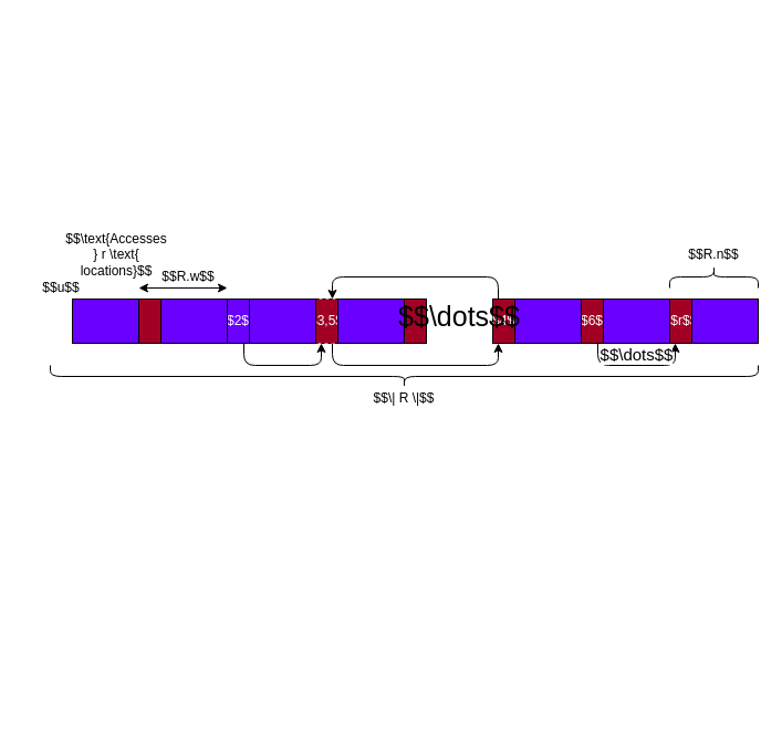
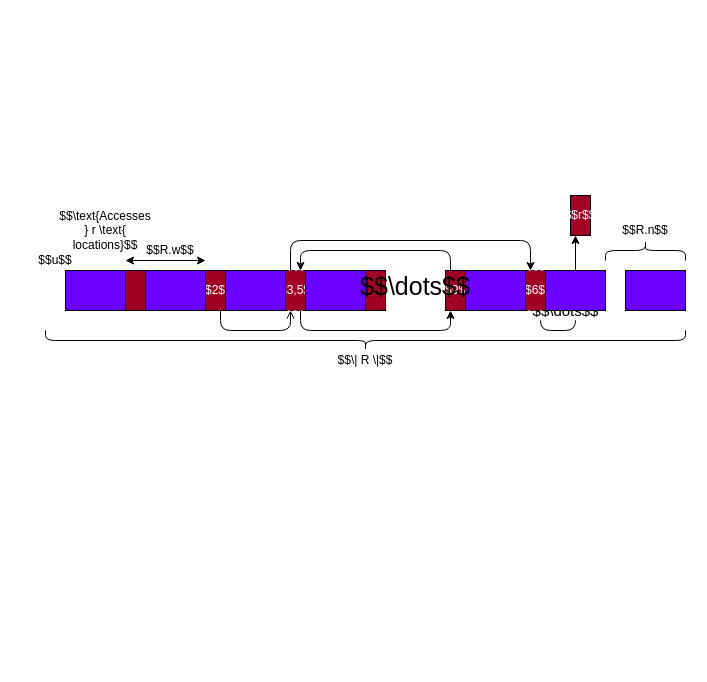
+ <mxCell id="7" style="edgeStyle=orthogonalEdgeStyle;rounded=1;orthogonalLoop=1;jettySize=auto;html=1;exitX=0.25;exitY=0;exitDx=0;exitDy=0;entryX=0.25;entryY=0;entryDx=0;entryDy=0;" edge="1" parent="1" source="8" target="13"><mxGeometry relative="1" as="geometry"><mxPoint x="475" y="230" as="targetPoint" /><Array as="points"><mxPoint x="290" y="240" /><mxPoint x="530" y="240" /></Array></mxGeometry></mxCell>
- <mxCell id="5" value="$$2$$" style="rounded=0;whiteSpace=wrap;html=1;fillColor=#6a00ff;fontColor=#ffffff;strokeColor=#000000;" vertex="1" parent="1"><mxGeometry x="205" y="270" width="20" height="40" as="geometry" /></mxCell>
+ <mxCell id="5" value="$$2$$" style="rounded=0;whiteSpace=wrap;html=1;fillColor=#a20025;fontColor=#ffffff;strokeColor=#000000;" vertex="1" parent="1"><mxGeometry x="205" y="270" width="20" height="40" as="geometry" /></mxCell>
- <mxCell id="11" value="$$4$$" style="rounded=0;whiteSpace=wrap;html=1;fillColor=#a20025;fontColor=#ffffff;strokeColor=#000000;" vertex="1" parent="1"><mxGeometry x="445" y="270" width="20" height="40" as="geometry" /></mxCell>
+ <mxCell id="11" value="$$9$$" style="rounded=0;whiteSpace=wrap;html=1;fillColor=#a20025;fontColor=#ffffff;strokeColor=#000000;" vertex="1" parent="1"><mxGeometry x="445" y="270" width="20" height="40" as="geometry" /></mxCell>
- <mxCell id="13" value="$$6$$" style="rounded=0;whiteSpace=wrap;html=1;fillColor=#a20025;fontColor=#ffffff;strokeColor=#000000;" vertex="1" parent="1"><mxGeometry x="525" y="270" width="20" height="40" as="geometry" /></mxCell>
+ <mxCell id="13" value="$$6$$" style="rounded=0;whiteSpace=wrap;html=1;fillColor=#a20025;fontColor=#ffffff;strokeColor=#000000;dashed=1;" vertex="1" parent="1"><mxGeometry x="525" y="270" width="20" height="40" as="geometry" /></mxCell>
- <mxCell id="17" value="$$r$$" style="rounded=0;whiteSpace=wrap;html=1;fillColor=#a20025;fontColor=#ffffff;strokeColor=#000000;" vertex="1" parent="1"><mxGeometry x="605" y="270" width="20" height="40" as="geometry" /></mxCell>
+ <mxCell id="17" value="$$r$$" style="rounded=0;whiteSpace=wrap;html=1;fillColor=#a20025;fontColor=#ffffff;strokeColor=#000000;" vertex="1" parent="1"><mxGeometry x="570" y="195" width="20" height="40" as="geometry" /></mxCell>
- <mxCell id="4" style="edgeStyle=orthogonalEdgeStyle;rounded=1;orthogonalLoop=1;jettySize=auto;html=1;exitX=0.75;exitY=1;exitDx=0;exitDy=0;entryX=0.25;entryY=1;entryDx=0;entryDy=0;" edge="1" parent="1" source="5" target="8"><mxGeometry relative="1" as="geometry" /></mxCell>
+ <mxCell id="4" style="edgeStyle=orthogonalEdgeStyle;rounded=1;orthogonalLoop=1;jettySize=auto;html=1;exitX=0.75;exitY=1;exitDx=0;exitDy=0;entryX=0.25;entryY=1;entryDx=0;entryDy=0;endArrow=open;" edge="1" parent="1" source="5" target="8"><mxGeometry relative="1" as="geometry" /></mxCell>
